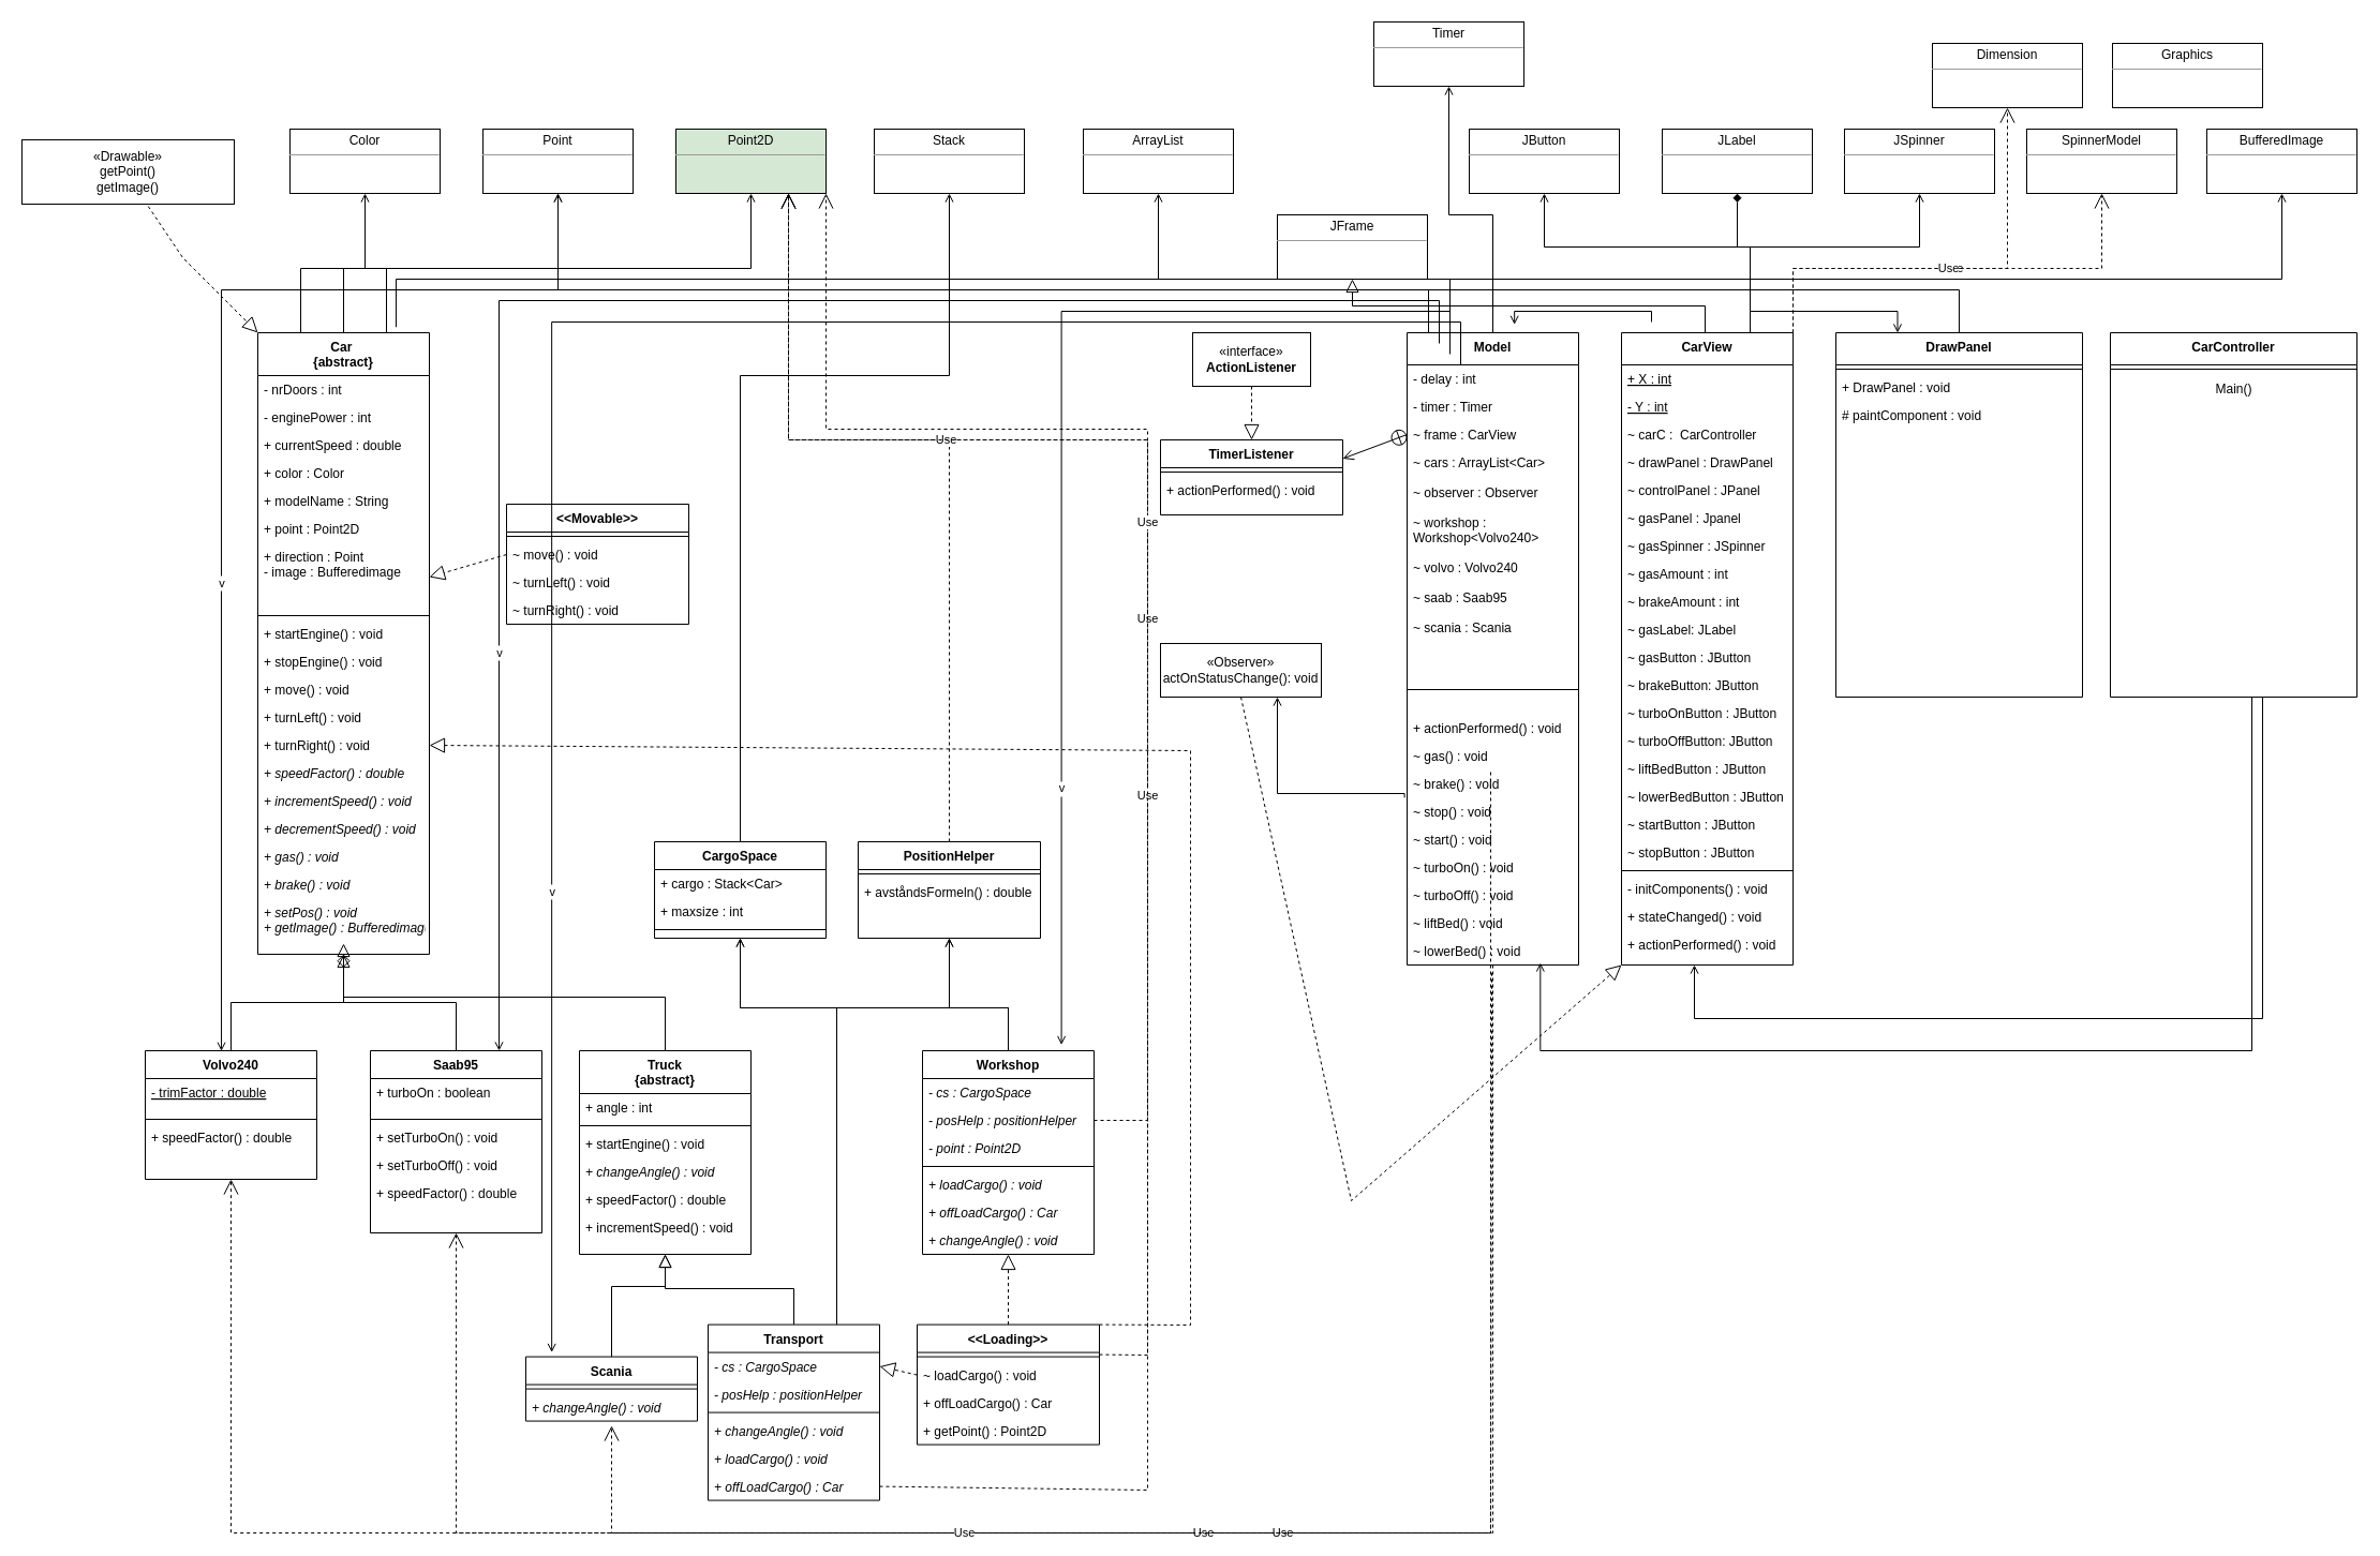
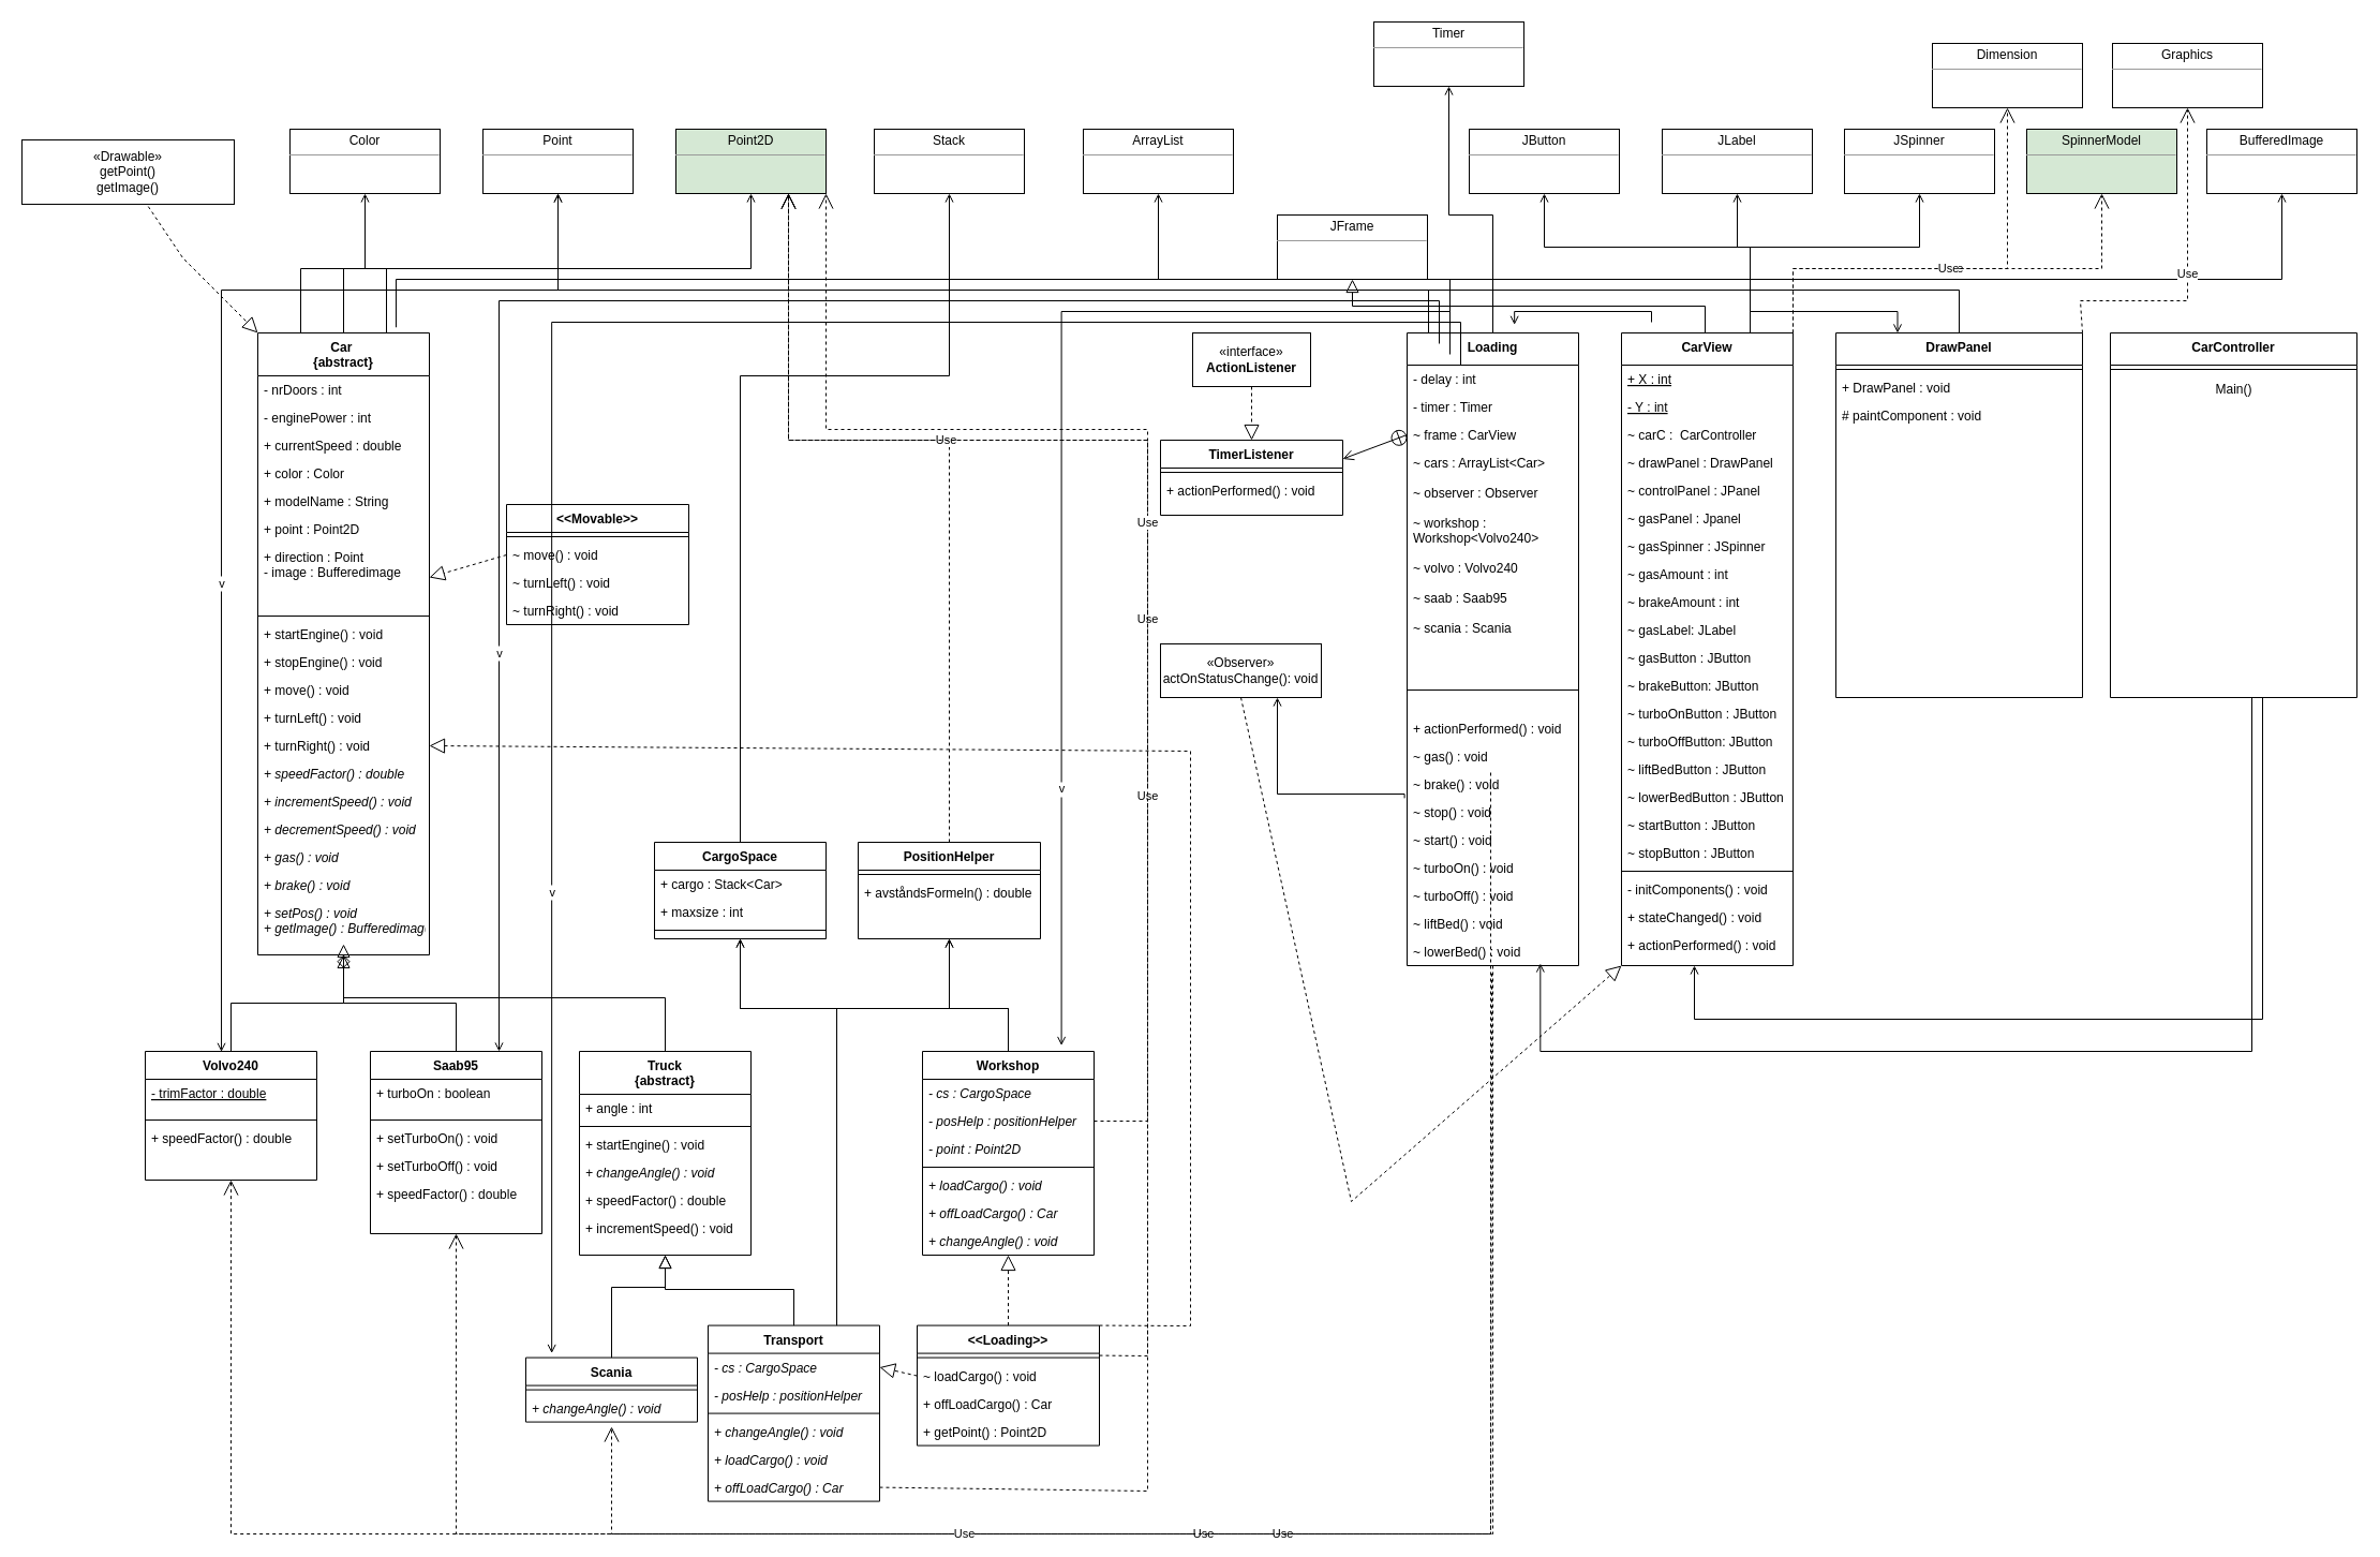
- <mxCell id="156" value="&lt;p style=&quot;margin:0px;margin-top:4px;text-align:center;&quot;&gt;SpinnerModel&lt;/p&gt;&lt;hr size=&quot;1&quot;&gt;&lt;div style=&quot;height:2px;&quot;&gt;&lt;/div&gt;" style="verticalAlign=top;align=left;overflow=fill;fontSize=12;fontFamily=Helvetica;html=1;whiteSpace=wrap;" parent="1" vertex="1"><mxGeometry x="1890" y="120" width="140" height="60" as="geometry" /></mxCell>
+ <mxCell id="156" value="&lt;p style=&quot;margin:0px;margin-top:4px;text-align:center;&quot;&gt;SpinnerModel&lt;/p&gt;&lt;hr size=&quot;1&quot;&gt;&lt;div style=&quot;height:2px;&quot;&gt;&lt;/div&gt;" style="verticalAlign=top;align=left;overflow=fill;fontSize=12;fontFamily=Helvetica;html=1;whiteSpace=wrap;fillColor=#d5e8d4;" parent="1" vertex="1"><mxGeometry x="1890" y="120" width="140" height="60" as="geometry" /></mxCell>
- <mxCell id="153" value="" style="endArrow=diamond;shadow=0;strokeWidth=1;rounded=0;endFill=1;edgeStyle=elbowEdgeStyle;elbow=vertical;entryX=0.5;entryY=1;entryDx=0;entryDy=0;exitX=0.75;exitY=0;exitDx=0;exitDy=0;" parent="1" source="107" target="138" edge="1"><mxGeometry x="0.5" y="41" relative="1" as="geometry"><mxPoint x="1630" y="310" as="sourcePoint" /><mxPoint x="1450" y="190" as="targetPoint" /><mxPoint x="-40" y="32" as="offset" /><Array as="points"><mxPoint x="1632" y="230" /></Array></mxGeometry></mxCell>
+ <mxCell id="153" value="" style="endArrow=open;shadow=0;strokeWidth=1;rounded=0;endFill=1;edgeStyle=elbowEdgeStyle;elbow=vertical;entryX=0.5;entryY=1;entryDx=0;entryDy=0;exitX=0.75;exitY=0;exitDx=0;exitDy=0;" parent="1" source="107" target="138" edge="1"><mxGeometry x="0.5" y="41" relative="1" as="geometry"><mxPoint x="1630" y="310" as="sourcePoint" /><mxPoint x="1450" y="190" as="targetPoint" /><mxPoint x="-40" y="32" as="offset" /><Array as="points"><mxPoint x="1632" y="230" /></Array></mxGeometry></mxCell>
+ <mxCell id="167" value="Use" style="endArrow=open;endSize=12;dashed=1;html=1;rounded=0;exitX=1;exitY=0;exitDx=0;exitDy=0;entryX=0.5;entryY=1;entryDx=0;entryDy=0;" parent="1" source="130" target="166" edge="1"><mxGeometry width="160" relative="1" as="geometry"><mxPoint x="1840" y="310" as="sourcePoint" /><mxPoint x="2278" y="240" as="targetPoint" /><Array as="points"><mxPoint x="1940" y="280" /><mxPoint x="2040" y="280" /></Array></mxGeometry></mxCell>
- <mxCell id="84" value="Model" style="swimlane;fontStyle=1;align=center;verticalAlign=top;childLayout=stackLayout;horizontal=1;startSize=30;horizontalStack=0;resizeParent=1;resizeLast=0;collapsible=1;marginBottom=0;rounded=0;shadow=0;strokeWidth=1;" parent="1" vertex="1"><mxGeometry x="1312" y="310" width="160" height="590" as="geometry"><mxRectangle x="230" y="140" width="160" height="26" as="alternateBounds" /></mxGeometry></mxCell>
+ <mxCell id="84" value="Loading" style="swimlane;fontStyle=1;align=center;verticalAlign=top;childLayout=stackLayout;horizontal=1;startSize=30;horizontalStack=0;resizeParent=1;resizeLast=0;collapsible=1;marginBottom=0;rounded=0;shadow=0;strokeWidth=1;" parent="1" vertex="1"><mxGeometry x="1312" y="310" width="160" height="590" as="geometry"><mxRectangle x="230" y="140" width="160" height="26" as="alternateBounds" /></mxGeometry></mxCell>
